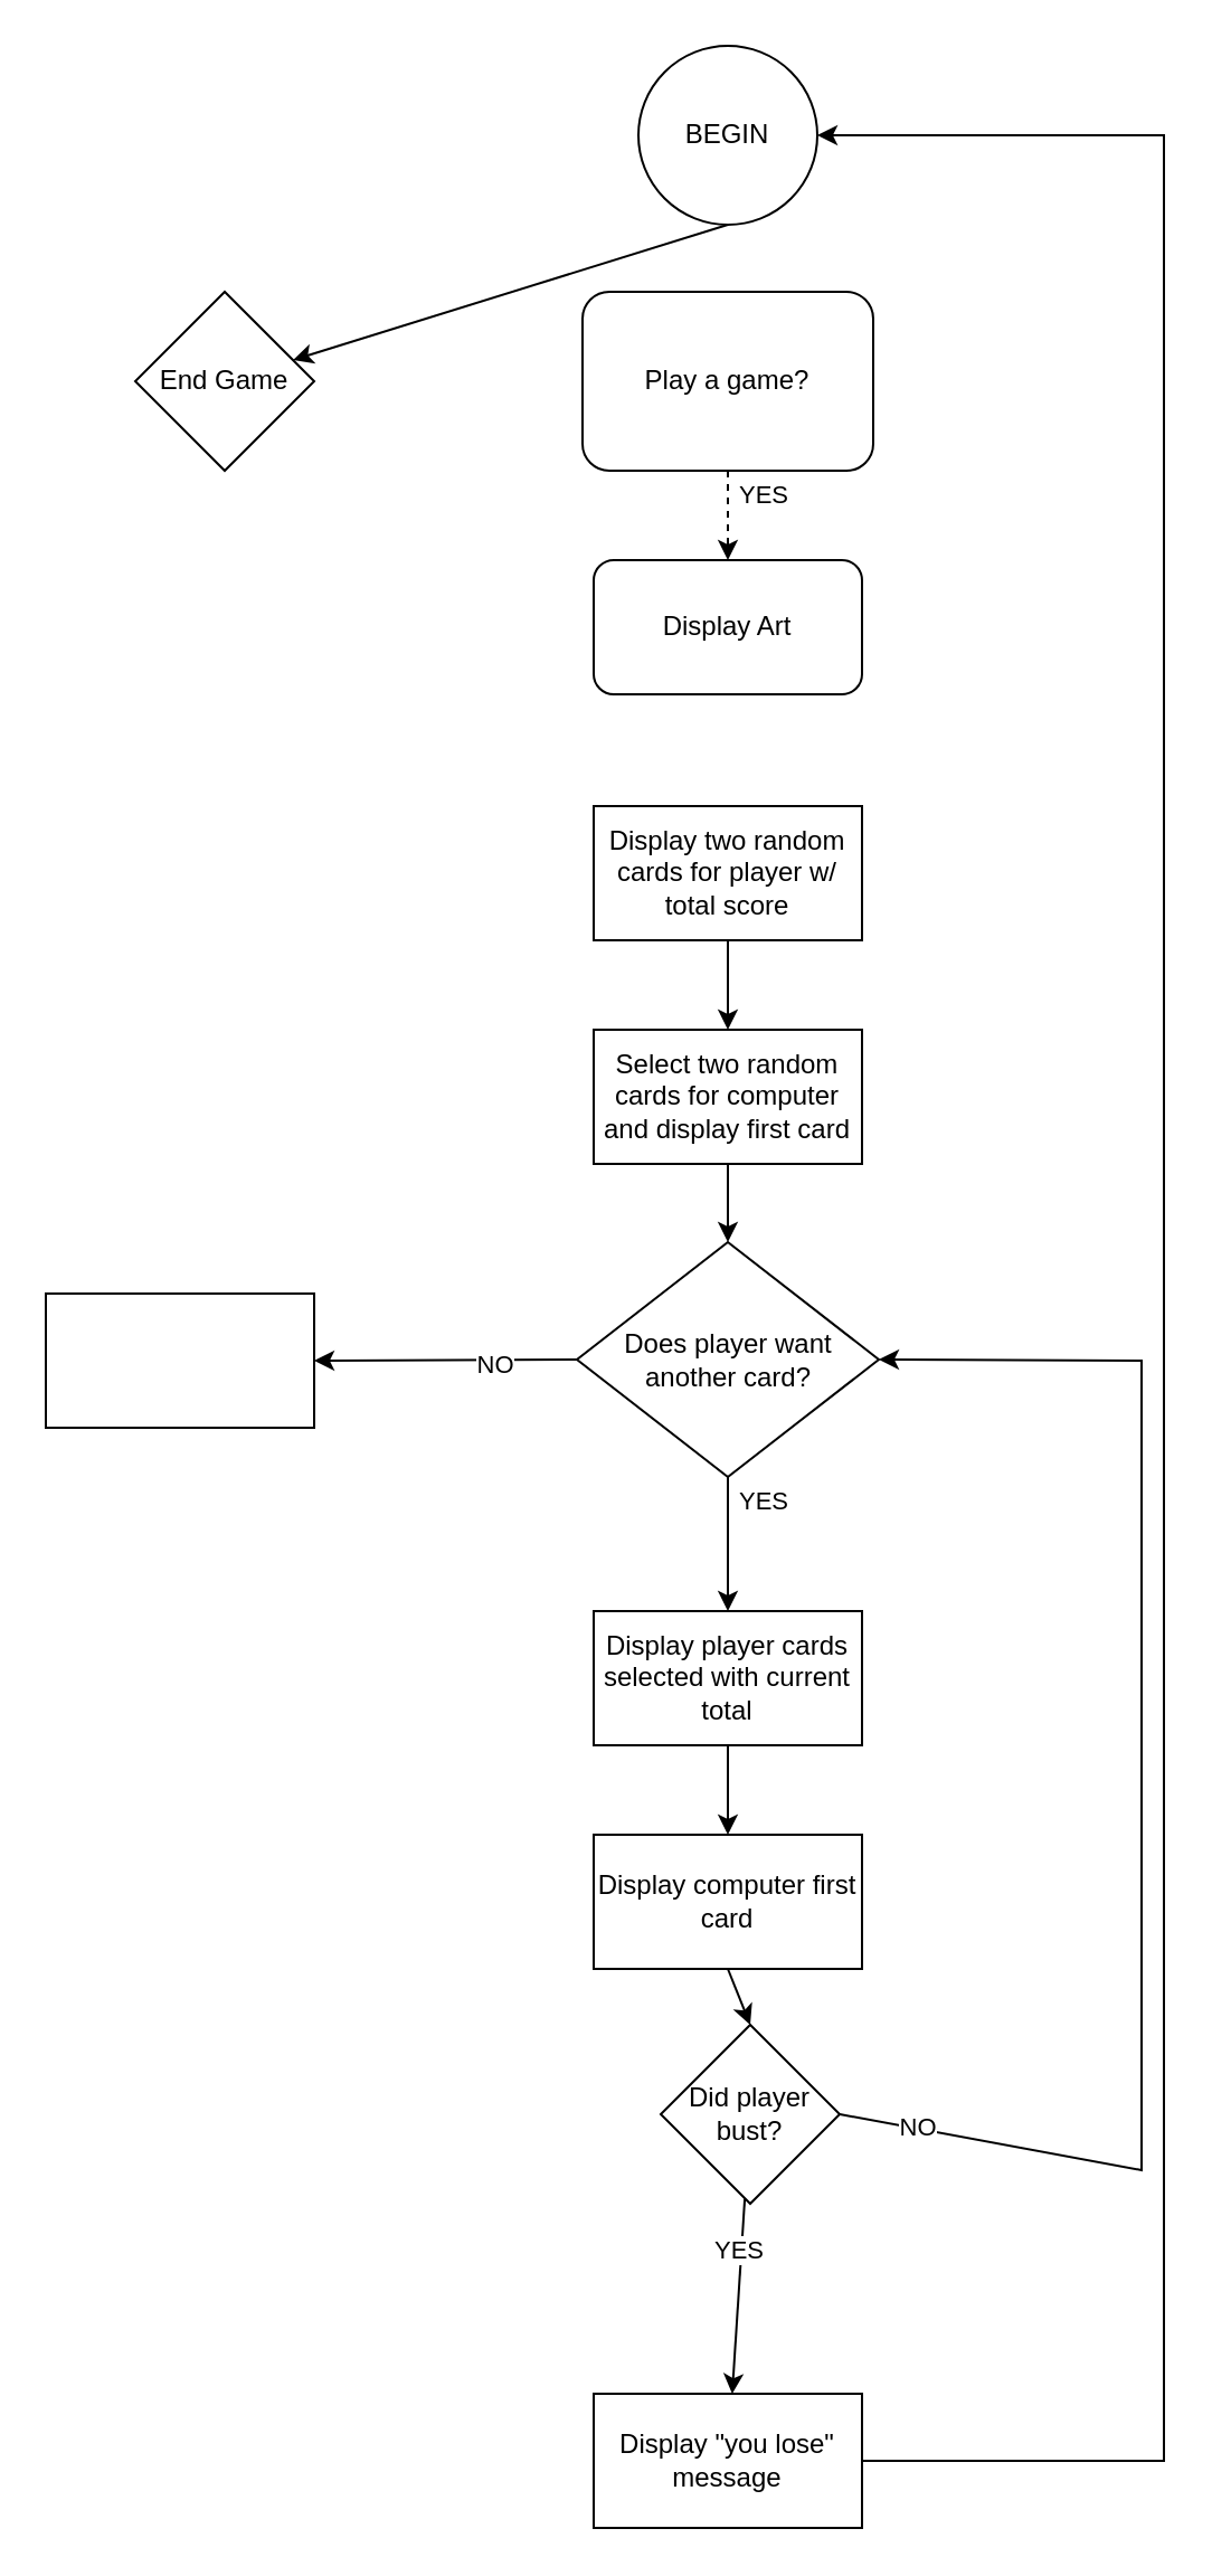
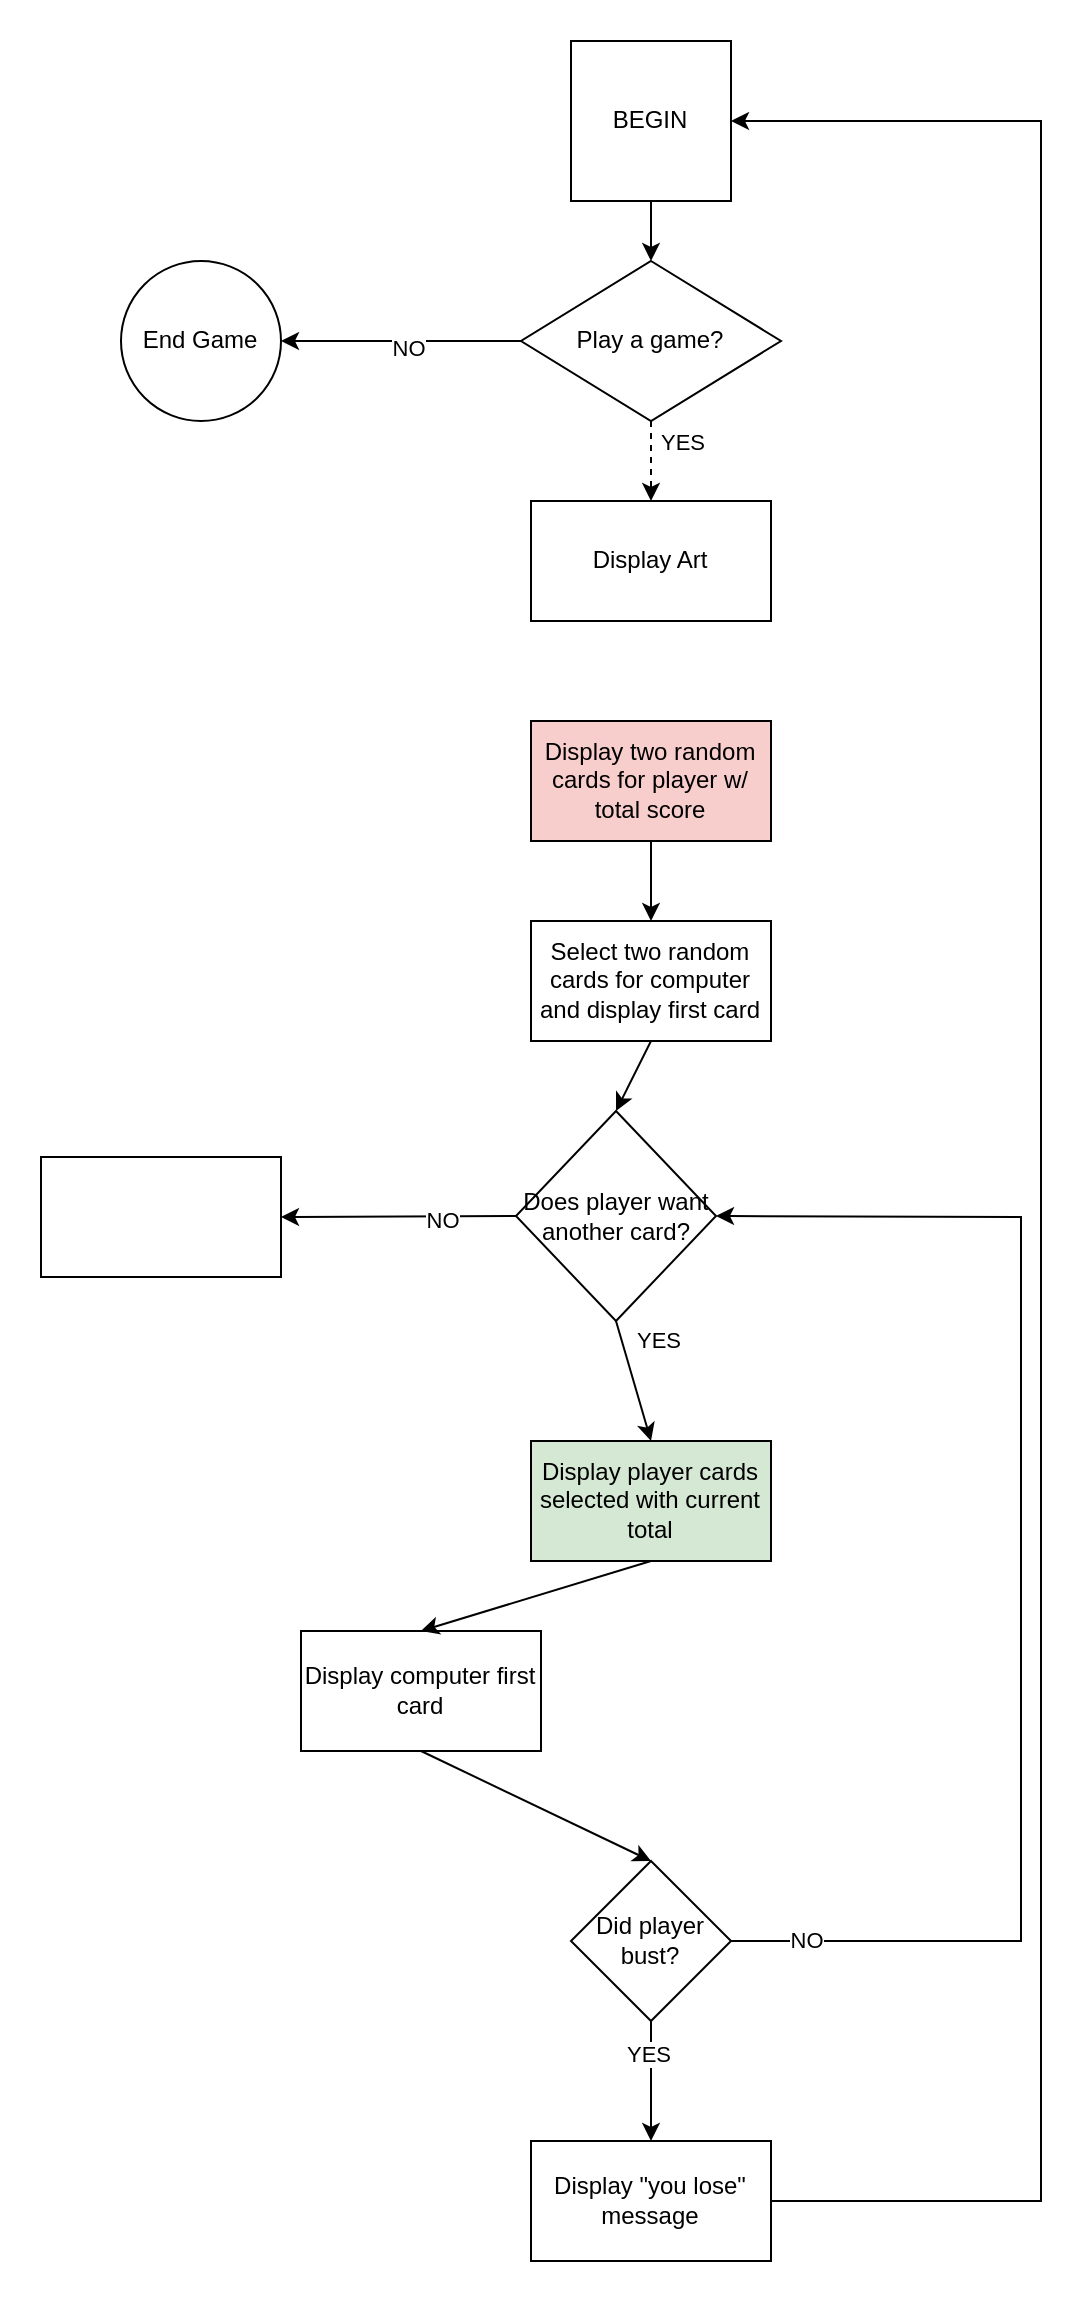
- <mxCell id="25" value="BEGIN" style="ellipse;whiteSpace=wrap;html=1;aspect=fixed;" vertex="1" parent="1"><mxGeometry x="285" y="20" width="80" height="80" as="geometry" /></mxCell>
+ <mxCell id="25" value="BEGIN" style="whiteSpace=wrap;html=1;aspect=fixed;rounded=0;" vertex="1" parent="1"><mxGeometry x="285" y="20" width="80" height="80" as="geometry" /></mxCell>
- <mxCell id="27" value="" style="endArrow=classic;html=1;rounded=0;exitX=0.5;exitY=1;exitDx=0;exitDy=0;" edge="1" parent="1" source="25" target="28"><mxGeometry width="50" height="50" relative="1" as="geometry"><mxPoint x="150" y="360" as="sourcePoint" /><mxPoint x="200" y="310" as="targetPoint" /></mxGeometry></mxCell>
+ <mxCell id="27" value="" style="endArrow=classic;html=1;rounded=0;exitX=0.5;exitY=1;exitDx=0;exitDy=0;entryX=0.5;entryY=0;entryDx=0;entryDy=0;" edge="1" parent="1" source="25" target="2"><mxGeometry width="50" height="50" relative="1" as="geometry"><mxPoint x="150" y="360" as="sourcePoint" /><mxPoint x="200" y="310" as="targetPoint" /></mxGeometry></mxCell>
- <mxCell id="28" value="End Game" style="rhombus;whiteSpace=wrap;html=1;aspect=fixed;" vertex="1" parent="1"><mxGeometry x="60" y="130" width="80" height="80" as="geometry" /></mxCell>
+ <mxCell id="28" value="End Game" style="ellipse;whiteSpace=wrap;html=1;aspect=fixed;" vertex="1" parent="1"><mxGeometry x="60" y="130" width="80" height="80" as="geometry" /></mxCell>
+ <mxCell id="11" value="" style="endArrow=classic;html=1;rounded=0;exitX=0;exitY=0.5;exitDx=0;exitDy=0;entryX=1;entryY=0.5;entryDx=0;entryDy=0;" edge="1" parent="1" source="2" target="28"><mxGeometry width="50" height="50" relative="1" as="geometry"><mxPoint x="350" y="430" as="sourcePoint" /><mxPoint x="160" y="170" as="targetPoint" /></mxGeometry></mxCell>
+ <mxCell id="12" value="NO" style="edgeLabel;html=1;align=center;verticalAlign=middle;resizable=0;points=[];" vertex="1" connectable="0" parent="11"><mxGeometry x="-0.044" y="3" relative="1" as="geometry"><mxPoint as="offset" /></mxGeometry></mxCell>
- <mxCell id="2" value="&lt;div&gt;Play a game?&lt;/div&gt;" style="whiteSpace=wrap;html=1;rounded=1;" vertex="1" parent="1"><mxGeometry x="260" y="130" width="130" height="80" as="geometry" /></mxCell>
+ <mxCell id="2" value="&lt;div&gt;Play a game?&lt;/div&gt;" style="rhombus;whiteSpace=wrap;html=1;" vertex="1" parent="1"><mxGeometry x="260" y="130" width="130" height="80" as="geometry" /></mxCell>
- <mxCell id="3" value="Display Art" style="whiteSpace=wrap;html=1;rounded=1;" vertex="1" parent="1"><mxGeometry x="265" y="250" width="120" height="60" as="geometry" /></mxCell>
+ <mxCell id="3" value="Display Art" style="rounded=0;whiteSpace=wrap;html=1;" vertex="1" parent="1"><mxGeometry x="265" y="250" width="120" height="60" as="geometry" /></mxCell>
- <mxCell id="4" value="&lt;div&gt;Display two random&lt;/div&gt;&lt;div&gt;cards for player w/ total score&lt;/div&gt;" style="rounded=0;whiteSpace=wrap;html=1;" vertex="1" parent="1"><mxGeometry x="265" y="360" width="120" height="60" as="geometry" /></mxCell>
+ <mxCell id="4" value="&lt;div&gt;Display two random&lt;/div&gt;&lt;div&gt;cards for player w/ total score&lt;/div&gt;" style="rounded=0;whiteSpace=wrap;html=1;fillColor=#f8cecc;" vertex="1" parent="1"><mxGeometry x="265" y="360" width="120" height="60" as="geometry" /></mxCell>
- <mxCell id="6" value="Does player want another card?" style="rhombus;whiteSpace=wrap;html=1;" vertex="1" parent="1"><mxGeometry x="257.5" y="555" width="135" height="105" as="geometry" /></mxCell>
+ <mxCell id="6" value="Does player want another card?" style="rhombus;whiteSpace=wrap;html=1;" vertex="1" parent="1"><mxGeometry x="257.5" y="555" width="100" height="105" as="geometry" /></mxCell>
- <mxCell id="13" value="Display player cards selected with current total" style="rounded=0;whiteSpace=wrap;html=1;" vertex="1" parent="1"><mxGeometry x="265" y="720" width="120" height="60" as="geometry" /></mxCell>
+ <mxCell id="13" value="Display player cards selected with current total" style="rounded=0;whiteSpace=wrap;html=1;fillColor=#d5e8d4;" vertex="1" parent="1"><mxGeometry x="265" y="720" width="120" height="60" as="geometry" /></mxCell>
- <mxCell id="16" value="Display computer first card" style="rounded=0;whiteSpace=wrap;html=1;" vertex="1" parent="1"><mxGeometry x="265" y="820" width="120" height="60" as="geometry" /></mxCell>
+ <mxCell id="16" value="Display computer first card" style="rounded=0;whiteSpace=wrap;html=1;" vertex="1" parent="1"><mxGeometry x="150" y="815" width="120" height="60" as="geometry" /></mxCell>
- <mxCell id="17" value="Did player bust?" style="rhombus;whiteSpace=wrap;html=1;" vertex="1" parent="1"><mxGeometry x="295" y="905" width="80" height="80" as="geometry" /></mxCell>
+ <mxCell id="17" value="Did player bust?" style="rhombus;whiteSpace=wrap;html=1;" vertex="1" parent="1"><mxGeometry x="285" y="930" width="80" height="80" as="geometry" /></mxCell>
